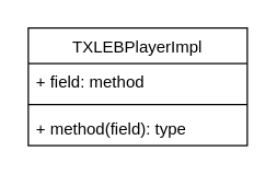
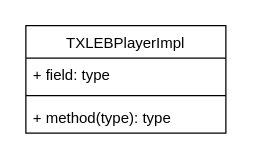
- <mxCell id="3" value="+ field: method" style="text;strokeColor=none;fillColor=none;align=left;verticalAlign=top;spacingLeft=4;spacingRight=4;overflow=hidden;rotatable=0;points=[[0,0.5],[1,0.5]];portConstraint=eastwest;" vertex="1" parent="2"><mxGeometry y="26" width="160" height="26" as="geometry" /></mxCell>
+ <mxCell id="3" value="+ field: type" style="text;strokeColor=none;fillColor=none;align=left;verticalAlign=top;spacingLeft=4;spacingRight=4;overflow=hidden;rotatable=0;points=[[0,0.5],[1,0.5]];portConstraint=eastwest;" vertex="1" parent="2"><mxGeometry y="26" width="160" height="26" as="geometry" /></mxCell>
- <mxCell id="5" value="+ method(field): type" style="text;strokeColor=none;fillColor=none;align=left;verticalAlign=top;spacingLeft=4;spacingRight=4;overflow=hidden;rotatable=0;points=[[0,0.5],[1,0.5]];portConstraint=eastwest;" vertex="1" parent="2"><mxGeometry y="60" width="160" height="26" as="geometry" /></mxCell>
+ <mxCell id="5" value="+ method(type): type" style="text;strokeColor=none;fillColor=none;align=left;verticalAlign=top;spacingLeft=4;spacingRight=4;overflow=hidden;rotatable=0;points=[[0,0.5],[1,0.5]];portConstraint=eastwest;" vertex="1" parent="2"><mxGeometry y="60" width="160" height="26" as="geometry" /></mxCell>
